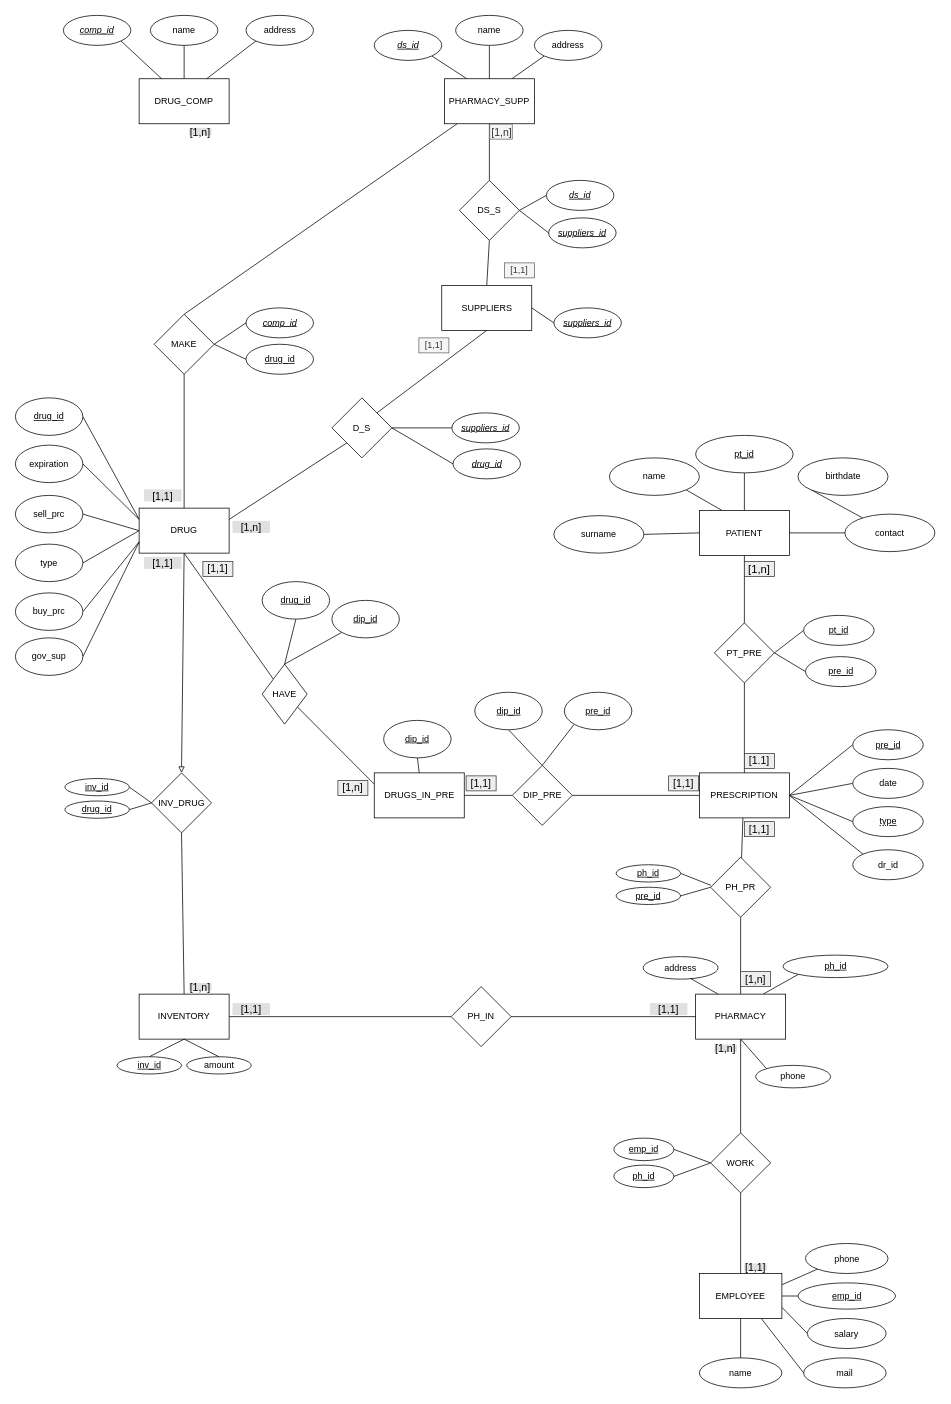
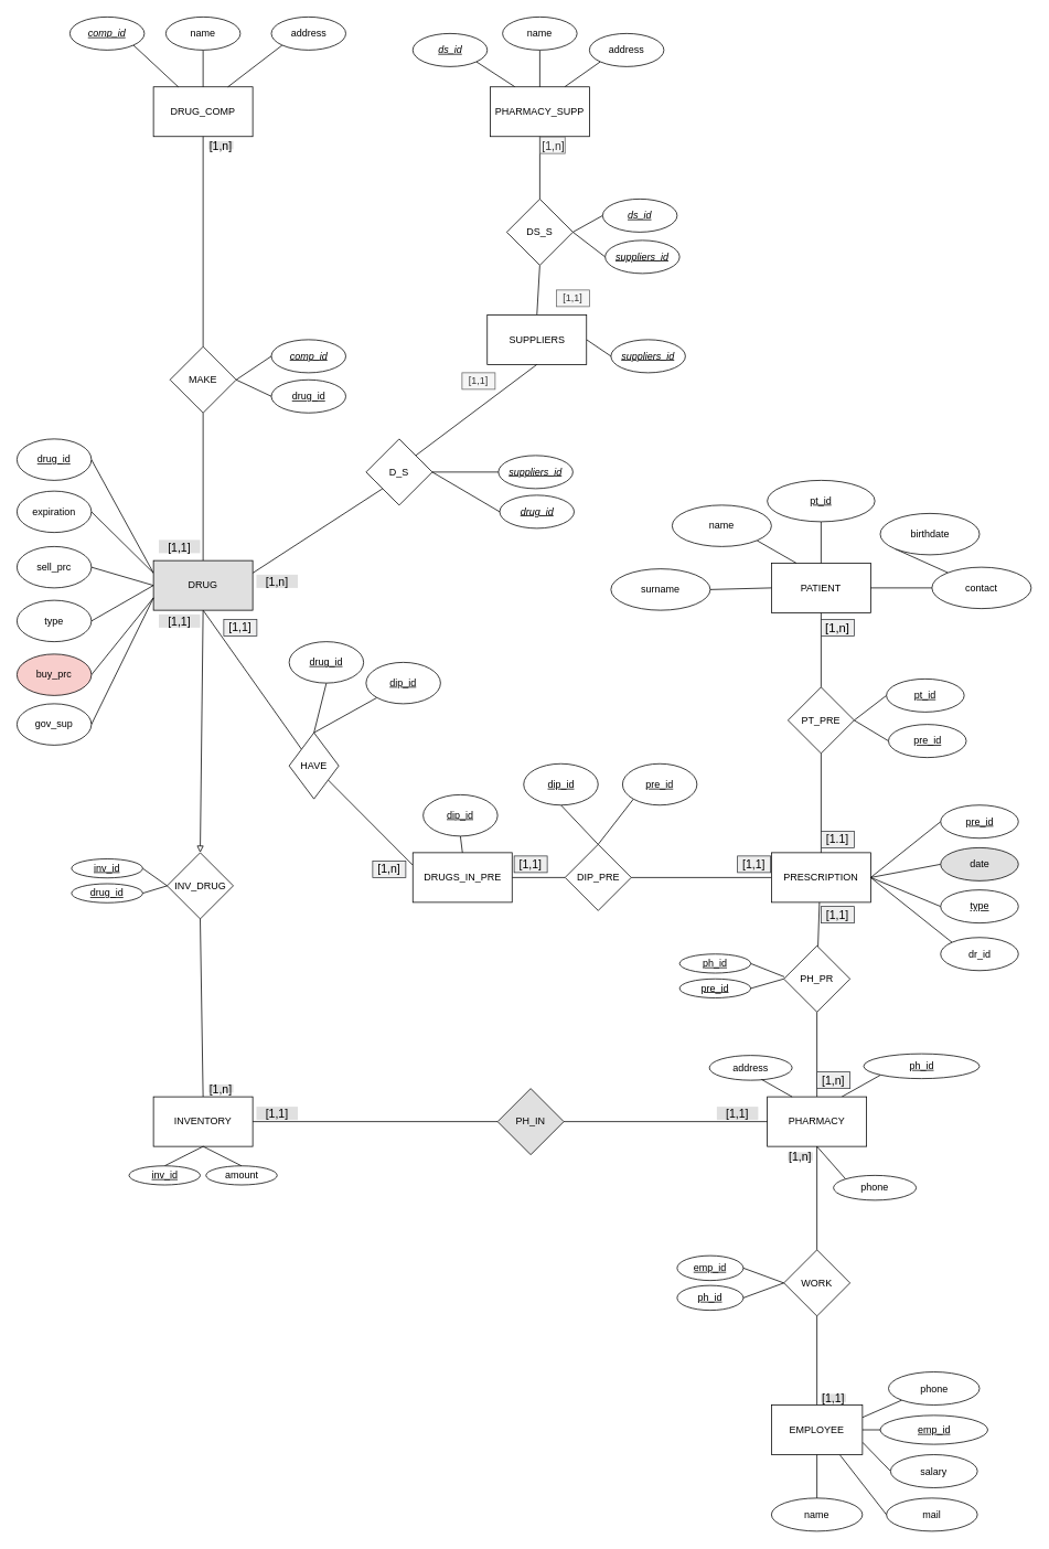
- <mxCell id="44" style="edgeStyle=none;rounded=0;orthogonalLoop=1;jettySize=auto;html=1;exitX=0.5;exitY=0;exitDx=0;exitDy=0;startArrow=none;startFill=0;endArrow=none;endFill=0;strokeColor=#000000;" parent="1" source="47" target="14" edge="1"><mxGeometry relative="1" as="geometry" /></mxCell>
+ <mxCell id="44" style="edgeStyle=none;rounded=0;orthogonalLoop=1;jettySize=auto;html=1;exitX=0.5;exitY=0;exitDx=0;exitDy=0;entryX=0.5;entryY=1;entryDx=0;entryDy=0;startArrow=none;startFill=0;endArrow=none;endFill=0;strokeColor=#000000;" parent="1" source="47" target="11" edge="1"><mxGeometry relative="1" as="geometry" /></mxCell>
- <mxCell id="108" value="birthdate" style="ellipse;whiteSpace=wrap;html=1;" parent="1" vertex="1"><mxGeometry x="1063.5" y="610" width="120" height="50" as="geometry" /></mxCell>
+ <mxCell id="108" value="birthdate" style="ellipse;whiteSpace=wrap;html=1;" parent="1" vertex="1"><mxGeometry x="1063.5" y="620" width="120" height="50" as="geometry" /></mxCell>
- <mxCell id="10" value="DRUG" style="rounded=0;whiteSpace=wrap;html=1;" parent="1" vertex="1"><mxGeometry x="185" y="677" width="120" height="60" as="geometry" /></mxCell>
+ <mxCell id="10" value="DRUG" style="rounded=0;whiteSpace=wrap;html=1;fillColor=#e0e0e0;" parent="1" vertex="1"><mxGeometry x="185" y="677" width="120" height="60" as="geometry" /></mxCell>
- <mxCell id="31" value="buy_prc" style="ellipse;whiteSpace=wrap;html=1;" parent="1" vertex="1"><mxGeometry x="20" y="790" width="90" height="50" as="geometry" /></mxCell>
+ <mxCell id="31" value="buy_prc" style="ellipse;whiteSpace=wrap;html=1;fillColor=#f8cecc;" parent="1" vertex="1"><mxGeometry x="20" y="790" width="90" height="50" as="geometry" /></mxCell>
- <mxCell id="114" value="date" style="ellipse;whiteSpace=wrap;html=1;" parent="1" vertex="1"><mxGeometry x="1136.5" y="1024" width="94" height="40" as="geometry" /></mxCell>
+ <mxCell id="114" value="date" style="ellipse;whiteSpace=wrap;html=1;fillColor=#e0e0e0;" parent="1" vertex="1"><mxGeometry x="1136.5" y="1024" width="94" height="40" as="geometry" /></mxCell>
- <mxCell id="76" value="PH_IN" style="rhombus;whiteSpace=wrap;html=1;" parent="1" vertex="1"><mxGeometry x="601" y="1315" width="80" height="80" as="geometry" /></mxCell>
+ <mxCell id="76" value="PH_IN" style="rhombus;whiteSpace=wrap;html=1;fillColor=#e0e0e0;" parent="1" vertex="1"><mxGeometry x="601" y="1315" width="80" height="80" as="geometry" /></mxCell>
